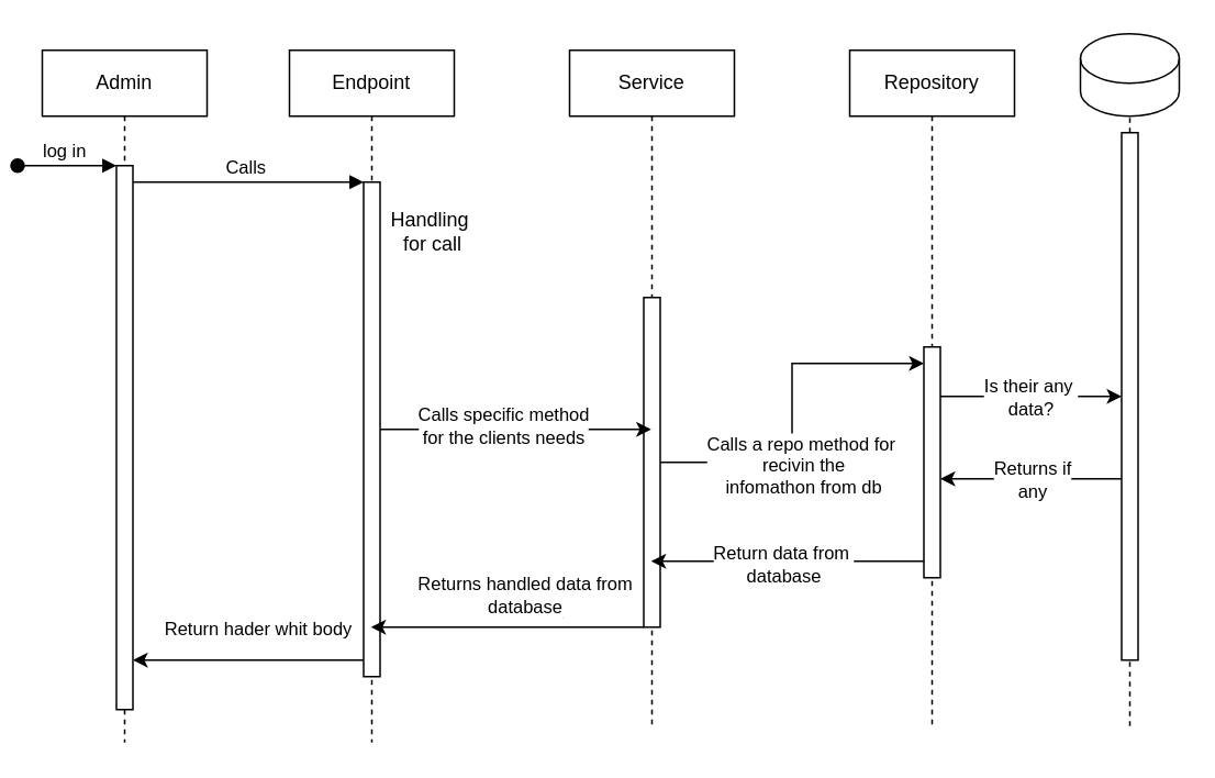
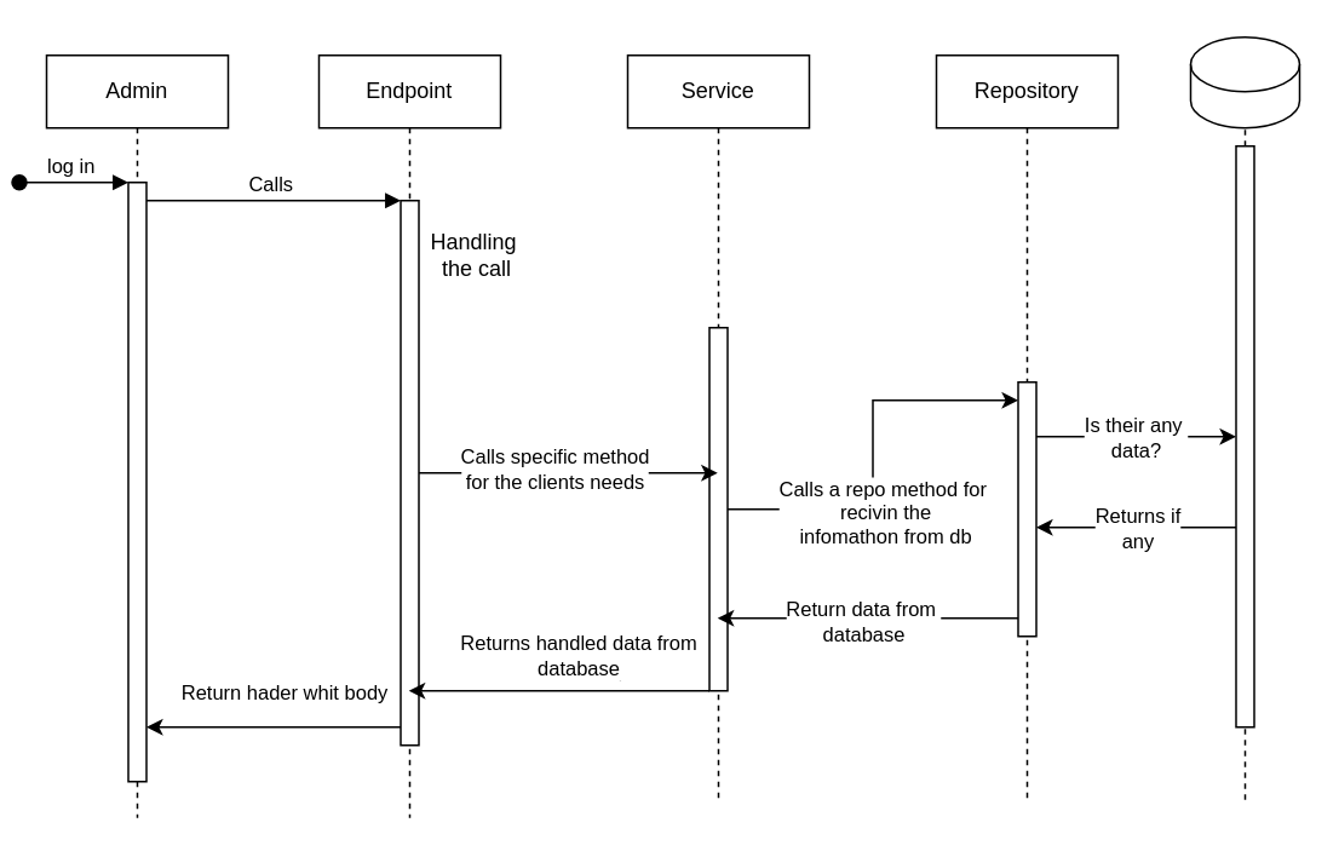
- <mxCell id="14" value="Handling&lt;br&gt;&amp;nbsp;for call" style="text;html=1;align=center;verticalAlign=middle;resizable=0;points=[];autosize=1;strokeColor=none;fillColor=none;" vertex="1" parent="1"><mxGeometry x="220" y="120" width="70" height="40" as="geometry" /></mxCell>
+ <mxCell id="14" value="Handling&lt;br&gt;&amp;nbsp;the call" style="text;html=1;align=center;verticalAlign=middle;resizable=0;points=[];autosize=1;strokeColor=none;fillColor=none;" vertex="1" parent="1"><mxGeometry x="220" y="120" width="70" height="40" as="geometry" /></mxCell>
